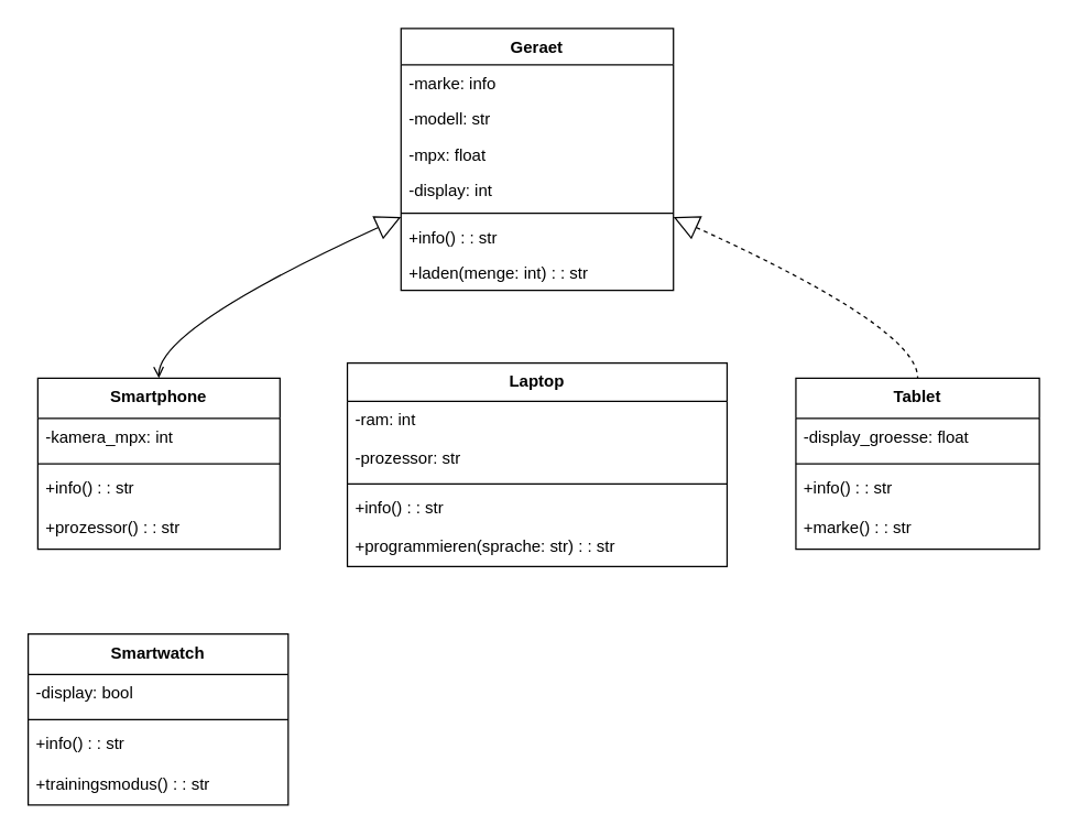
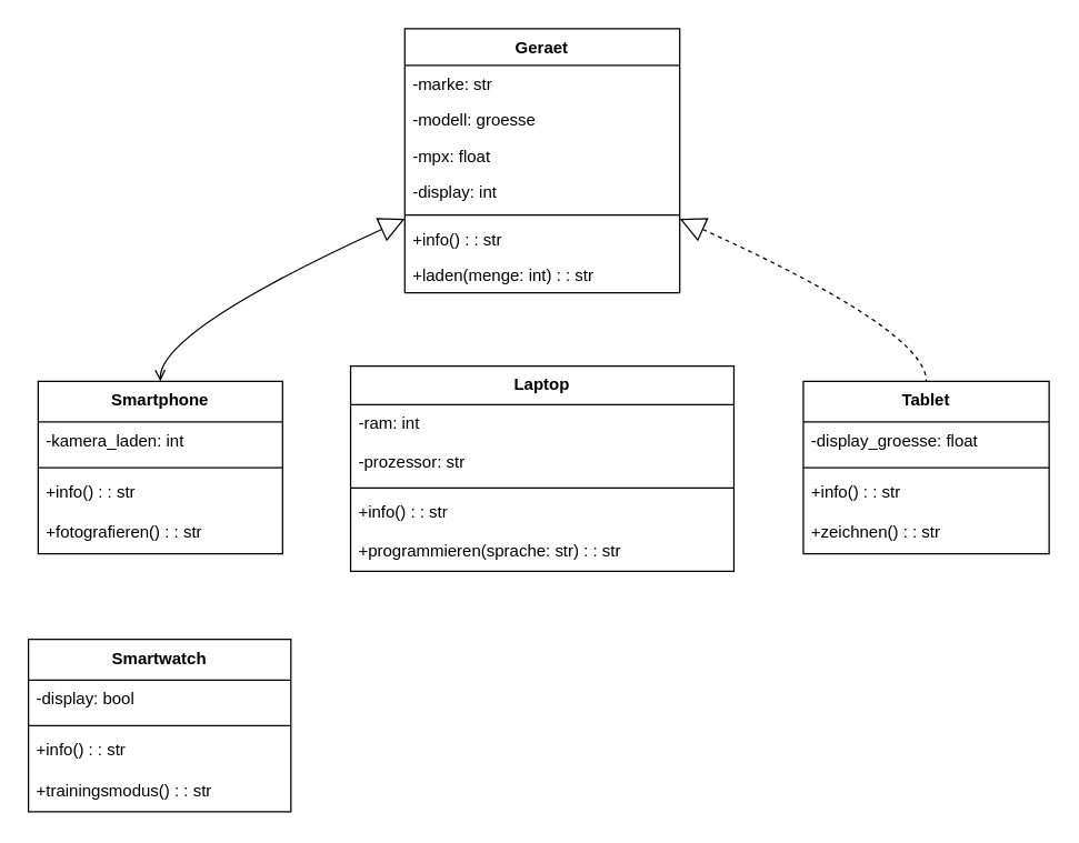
- <mxCell id="3" value="-marke: info" style="text;strokeColor=none;fillColor=none;align=left;verticalAlign=top;spacingLeft=4;spacingRight=4;overflow=hidden;rotatable=0;points=[[0,0.5],[1,0.5]];portConstraint=eastwest;" vertex="1" parent="2"><mxGeometry y="26.357" width="198" height="26" as="geometry" /></mxCell>
+ <mxCell id="3" value="-marke: str" style="text;strokeColor=none;fillColor=none;align=left;verticalAlign=top;spacingLeft=4;spacingRight=4;overflow=hidden;rotatable=0;points=[[0,0.5],[1,0.5]];portConstraint=eastwest;" vertex="1" parent="2"><mxGeometry y="26.357" width="198" height="26" as="geometry" /></mxCell>
- <mxCell id="4" value="-modell: str" style="text;strokeColor=none;fillColor=none;align=left;verticalAlign=top;spacingLeft=4;spacingRight=4;overflow=hidden;rotatable=0;points=[[0,0.5],[1,0.5]];portConstraint=eastwest;" vertex="1" parent="2"><mxGeometry y="52.357" width="198" height="26" as="geometry" /></mxCell>
+ <mxCell id="4" value="-modell: groesse" style="text;strokeColor=none;fillColor=none;align=left;verticalAlign=top;spacingLeft=4;spacingRight=4;overflow=hidden;rotatable=0;points=[[0,0.5],[1,0.5]];portConstraint=eastwest;" vertex="1" parent="2"><mxGeometry y="52.357" width="198" height="26" as="geometry" /></mxCell>
- <mxCell id="11" value="-kamera_mpx: int" style="text;strokeColor=none;fillColor=none;align=left;verticalAlign=top;spacingLeft=4;spacingRight=4;overflow=hidden;rotatable=0;points=[[0,0.5],[1,0.5]];portConstraint=eastwest;" vertex="1" parent="10"><mxGeometry y="29.25" width="176" height="29" as="geometry" /></mxCell>
+ <mxCell id="11" value="-kamera_laden: int" style="text;strokeColor=none;fillColor=none;align=left;verticalAlign=top;spacingLeft=4;spacingRight=4;overflow=hidden;rotatable=0;points=[[0,0.5],[1,0.5]];portConstraint=eastwest;" vertex="1" parent="10"><mxGeometry y="29.25" width="176" height="29" as="geometry" /></mxCell>
- <mxCell id="14" value="+prozessor() : : str" style="text;strokeColor=none;fillColor=none;align=left;verticalAlign=top;spacingLeft=4;spacingRight=4;overflow=hidden;rotatable=0;points=[[0,0.5],[1,0.5]];portConstraint=eastwest;" vertex="1" parent="10"><mxGeometry y="95.25" width="176" height="29" as="geometry" /></mxCell>
+ <mxCell id="14" value="+fotografieren() : : str" style="text;strokeColor=none;fillColor=none;align=left;verticalAlign=top;spacingLeft=4;spacingRight=4;overflow=hidden;rotatable=0;points=[[0,0.5],[1,0.5]];portConstraint=eastwest;" vertex="1" parent="10"><mxGeometry y="95.25" width="176" height="29" as="geometry" /></mxCell>
- <mxCell id="25" value="+marke() : : str" style="text;strokeColor=none;fillColor=none;align=left;verticalAlign=top;spacingLeft=4;spacingRight=4;overflow=hidden;rotatable=0;points=[[0,0.5],[1,0.5]];portConstraint=eastwest;" vertex="1" parent="21"><mxGeometry y="95.25" width="177" height="29" as="geometry" /></mxCell>
+ <mxCell id="25" value="+zeichnen() : : str" style="text;strokeColor=none;fillColor=none;align=left;verticalAlign=top;spacingLeft=4;spacingRight=4;overflow=hidden;rotatable=0;points=[[0,0.5],[1,0.5]];portConstraint=eastwest;" vertex="1" parent="21"><mxGeometry y="95.25" width="177" height="29" as="geometry" /></mxCell>
